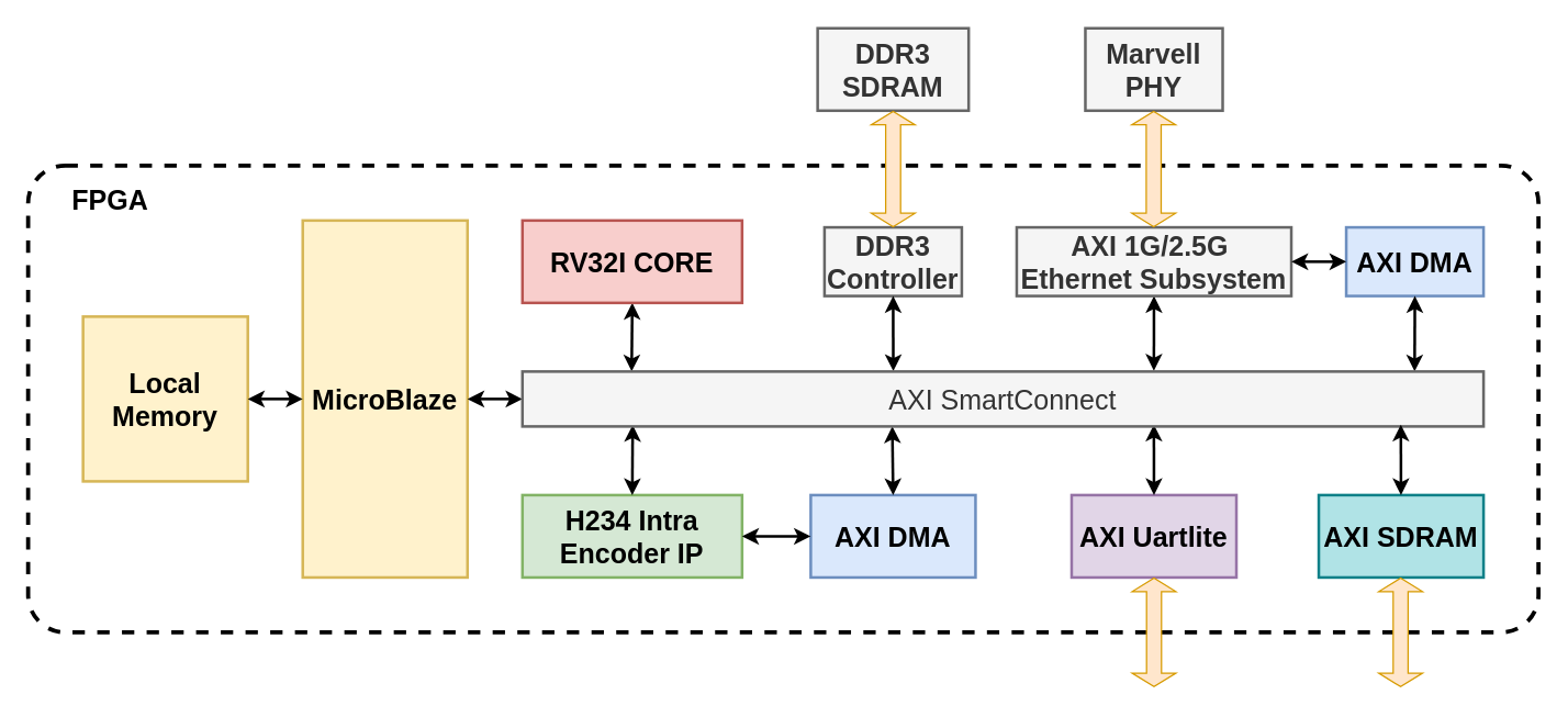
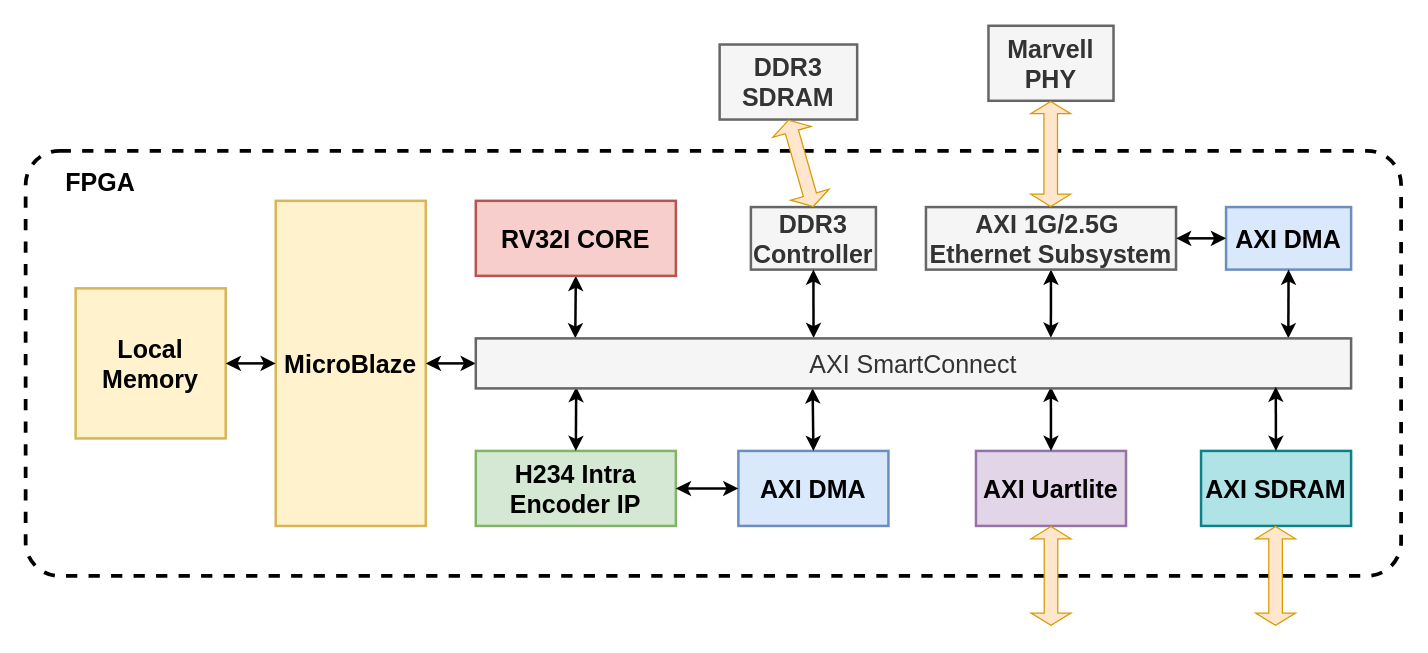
- <mxCell id="10" value="DDR3 SDRAM" style="rounded=0;whiteSpace=wrap;html=1;fontStyle=1;strokeWidth=2;fontSize=20;fillColor=#f5f5f5;fontColor=#333333;strokeColor=#666666;" vertex="1" parent="1"><mxGeometry x="595" y="20" width="110" height="60" as="geometry" /></mxCell>
+ <mxCell id="10" value="DDR3 SDRAM" style="rounded=0;whiteSpace=wrap;html=1;fontStyle=1;strokeWidth=2;fontSize=20;fillColor=#f5f5f5;fontColor=#333333;strokeColor=#666666;" vertex="1" parent="1"><mxGeometry x="575" y="35" width="110" height="60" as="geometry" /></mxCell>
